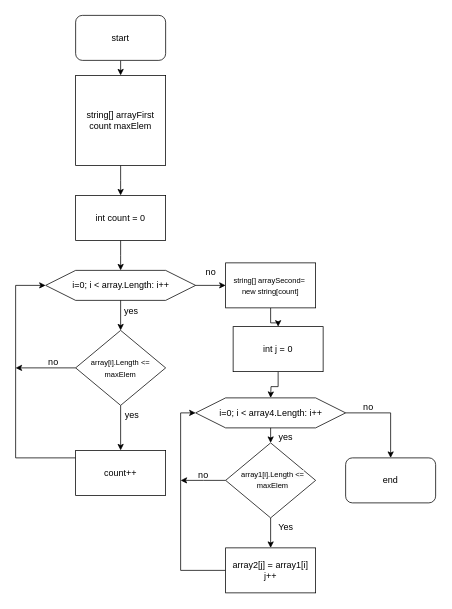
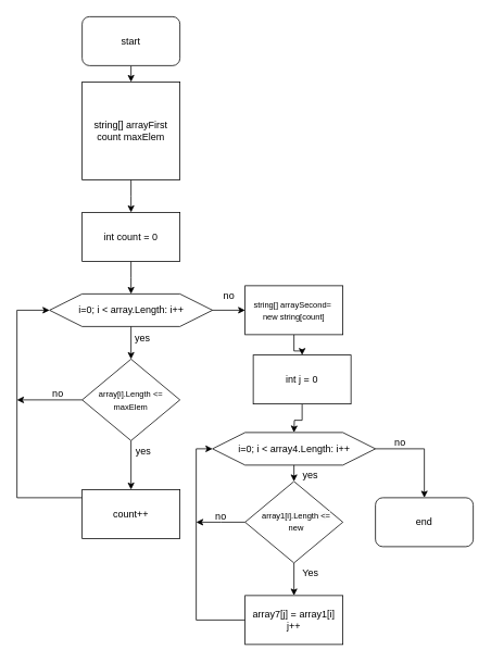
- <mxCell id="48" value="&lt;span style=&quot;color: rgb(0, 0, 0); font-family: Helvetica; font-size: 10px; font-style: normal; font-variant-ligatures: normal; font-variant-caps: normal; font-weight: 400; letter-spacing: normal; orphans: 2; text-indent: 0px; text-transform: none; widows: 2; word-spacing: 0px; -webkit-text-stroke-width: 0px; background-color: rgb(251, 251, 251); text-decoration-thickness: initial; text-decoration-style: initial; text-decoration-color: initial; float: none; display: inline !important;&quot;&gt;array1[i].Length &amp;lt;=&lt;/span&gt;&lt;br style=&quot;border-color: var(--border-color); color: rgb(0, 0, 0); font-family: Helvetica; font-size: 10px; font-style: normal; font-variant-ligatures: normal; font-variant-caps: normal; font-weight: 400; letter-spacing: normal; orphans: 2; text-indent: 0px; text-transform: none; widows: 2; word-spacing: 0px; -webkit-text-stroke-width: 0px; background-color: rgb(251, 251, 251); text-decoration-thickness: initial; text-decoration-style: initial; text-decoration-color: initial;&quot;&gt;&lt;span style=&quot;color: rgb(0, 0, 0); font-family: Helvetica; font-size: 10px; font-style: normal; font-variant-ligatures: normal; font-variant-caps: normal; font-weight: 400; letter-spacing: normal; orphans: 2; text-indent: 0px; text-transform: none; widows: 2; word-spacing: 0px; -webkit-text-stroke-width: 0px; background-color: rgb(251, 251, 251); text-decoration-thickness: initial; text-decoration-style: initial; text-decoration-color: initial; float: none; display: inline !important;&quot;&gt;maxElem&lt;/span&gt;" style="text;whiteSpace=wrap;html=1;align=center;" vertex="1" parent="1"><mxGeometry x="308" y="618" width="110" height="50" as="geometry" /></mxCell>
+ <mxCell id="48" value="&lt;span style=&quot;color: rgb(0, 0, 0); font-family: Helvetica; font-size: 10px; font-style: normal; font-variant-ligatures: normal; font-variant-caps: normal; font-weight: 400; letter-spacing: normal; orphans: 2; text-indent: 0px; text-transform: none; widows: 2; word-spacing: 0px; -webkit-text-stroke-width: 0px; background-color: rgb(251, 251, 251); text-decoration-thickness: initial; text-decoration-style: initial; text-decoration-color: initial; float: none; display: inline !important;&quot;&gt;array1[i].Length &amp;lt;=&lt;/span&gt;&lt;br style=&quot;border-color: var(--border-color); color: rgb(0, 0, 0); font-family: Helvetica; font-size: 10px; font-style: normal; font-variant-ligatures: normal; font-variant-caps: normal; font-weight: 400; letter-spacing: normal; orphans: 2; text-indent: 0px; text-transform: none; widows: 2; word-spacing: 0px; -webkit-text-stroke-width: 0px; background-color: rgb(251, 251, 251); text-decoration-thickness: initial; text-decoration-style: initial; text-decoration-color: initial;&quot;&gt;&lt;span style=&quot;color: rgb(0, 0, 0); font-family: Helvetica; font-size: 10px; font-style: normal; font-variant-ligatures: normal; font-variant-caps: normal; font-weight: 400; letter-spacing: normal; orphans: 2; text-indent: 0px; text-transform: none; widows: 2; word-spacing: 0px; -webkit-text-stroke-width: 0px; background-color: rgb(251, 251, 251); text-decoration-thickness: initial; text-decoration-style: initial; text-decoration-color: initial; float: none; display: inline !important;&quot;&gt;new&lt;/span&gt;" style="text;whiteSpace=wrap;html=1;align=center;" vertex="1" parent="1"><mxGeometry x="308" y="618" width="110" height="50" as="geometry" /></mxCell>
- <mxCell id="39" value="array2[j] = array1[i]&lt;br&gt;j++" style="rounded=0;whiteSpace=wrap;html=1;" parent="1" vertex="1"><mxGeometry x="300" y="730" width="120" height="60" as="geometry" /></mxCell>
+ <mxCell id="39" value="array7[j] = array1[i]&lt;br&gt;j++" style="rounded=0;whiteSpace=wrap;html=1;" parent="1" vertex="1"><mxGeometry x="300" y="730" width="120" height="60" as="geometry" /></mxCell>
